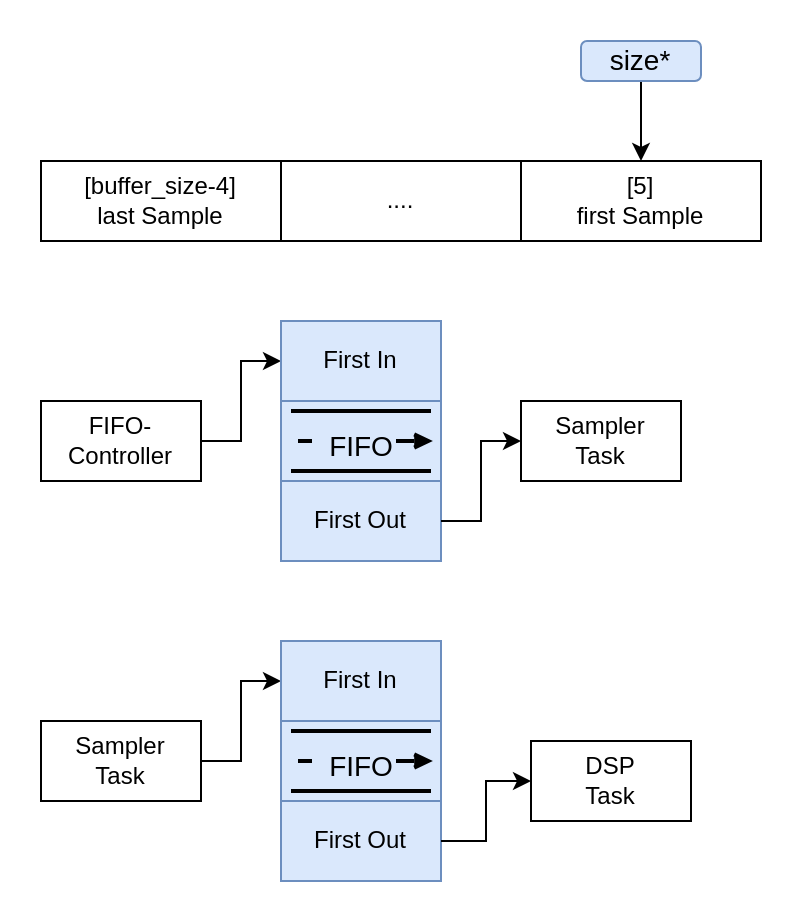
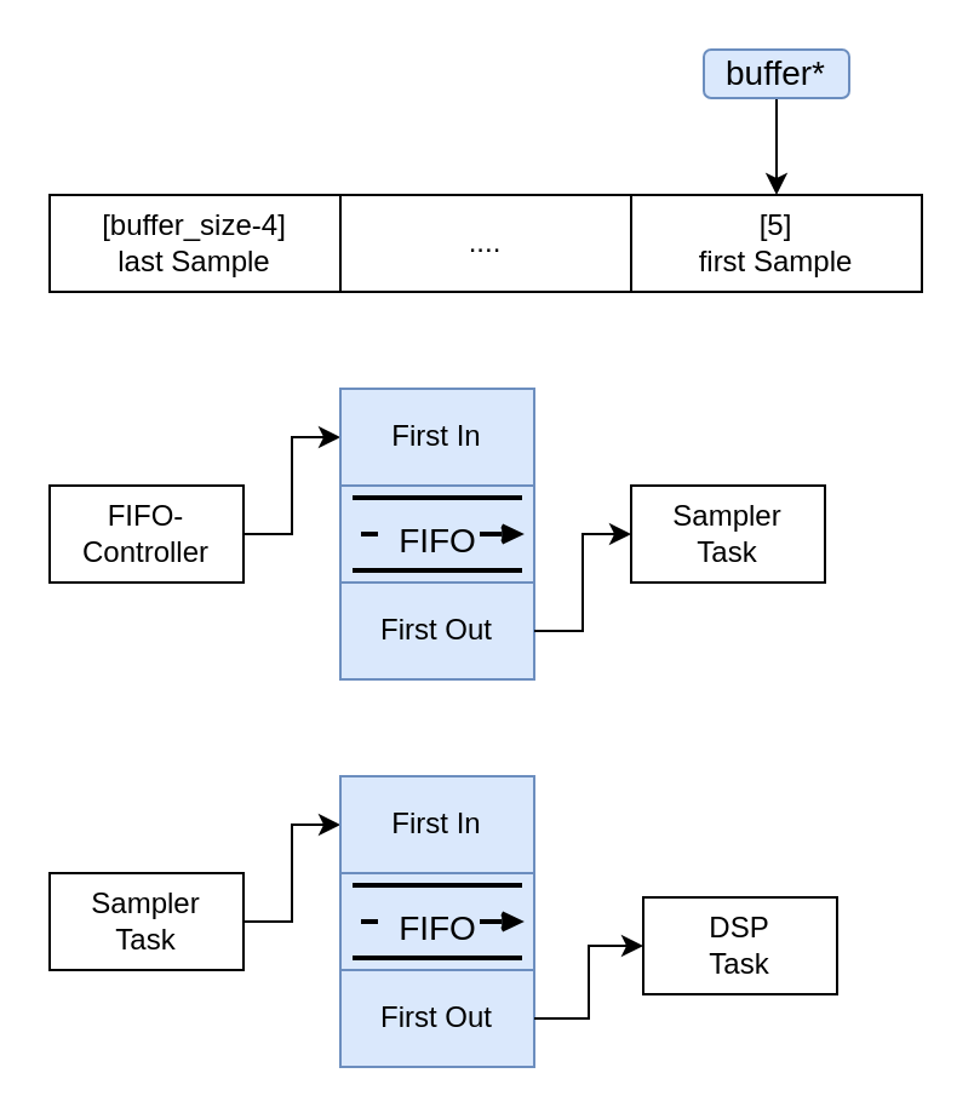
- <mxCell id="32" value="size*" style="rounded=1;whiteSpace=wrap;html=1;fontSize=14;fillColor=#dae8fc;strokeColor=#6c8ebf;" vertex="1" parent="1"><mxGeometry x="290" y="20" width="60" height="20" as="geometry" /></mxCell>
+ <mxCell id="32" value="buffer*" style="rounded=1;whiteSpace=wrap;html=1;fontSize=14;fillColor=#dae8fc;strokeColor=#6c8ebf;" vertex="1" parent="1"><mxGeometry x="290" y="20" width="60" height="20" as="geometry" /></mxCell>
